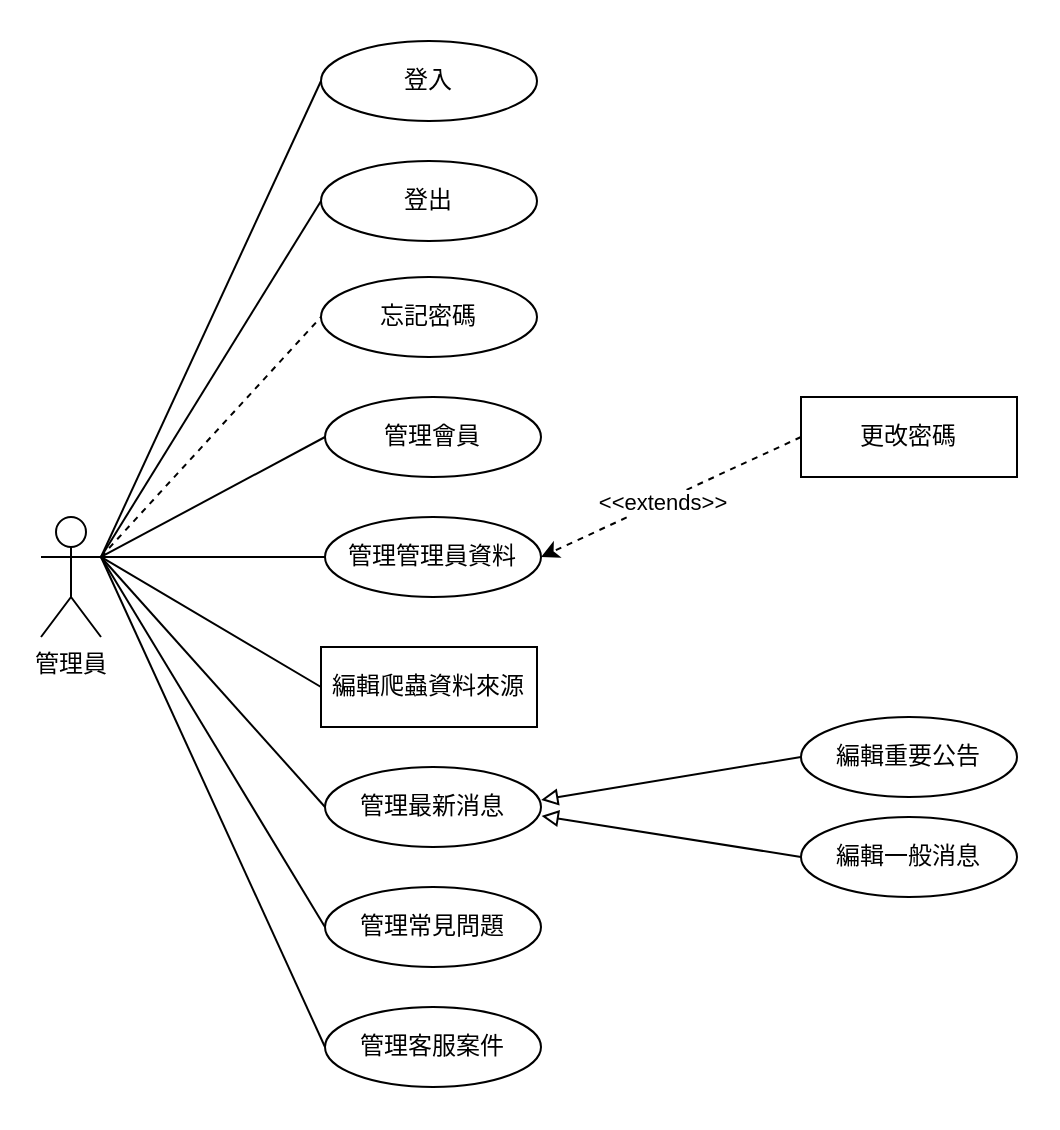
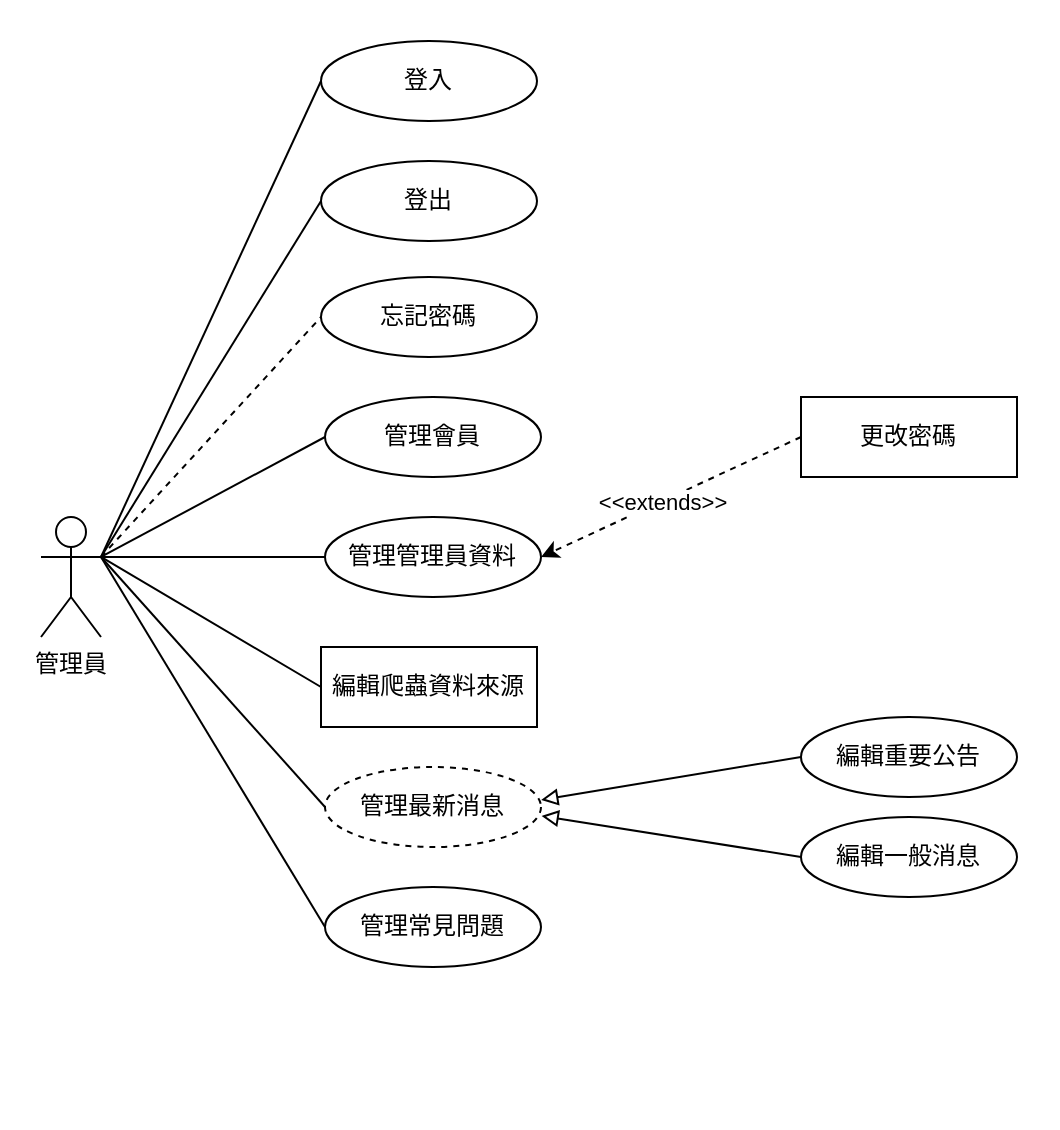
- <mxCell id="8" value="管理最新消息" style="ellipse;whiteSpace=wrap;html=1;container=0;" parent="1" vertex="1"><mxGeometry x="162" y="383" width="108" height="40" as="geometry" /></mxCell>
+ <mxCell id="8" value="管理最新消息" style="ellipse;whiteSpace=wrap;html=1;container=0;dashed=1;" parent="1" vertex="1"><mxGeometry x="162" y="383" width="108" height="40" as="geometry" /></mxCell>
- <mxCell id="6" style="rounded=0;orthogonalLoop=1;jettySize=auto;html=1;entryX=0;entryY=0.5;entryDx=0;entryDy=0;endArrow=none;endFill=0;exitX=1;exitY=0.333;exitDx=0;exitDy=0;exitPerimeter=0;" parent="1" source="2" target="10" edge="1"><mxGeometry relative="1" as="geometry"><mxPoint x="20" y="318" as="sourcePoint" /><mxPoint x="172" y="413" as="targetPoint" /></mxGeometry></mxCell>
- <mxCell id="10" value="管理客服案件" style="ellipse;whiteSpace=wrap;html=1;container=0;" parent="1" vertex="1"><mxGeometry x="162" y="503" width="108" height="40" as="geometry" /></mxCell>
